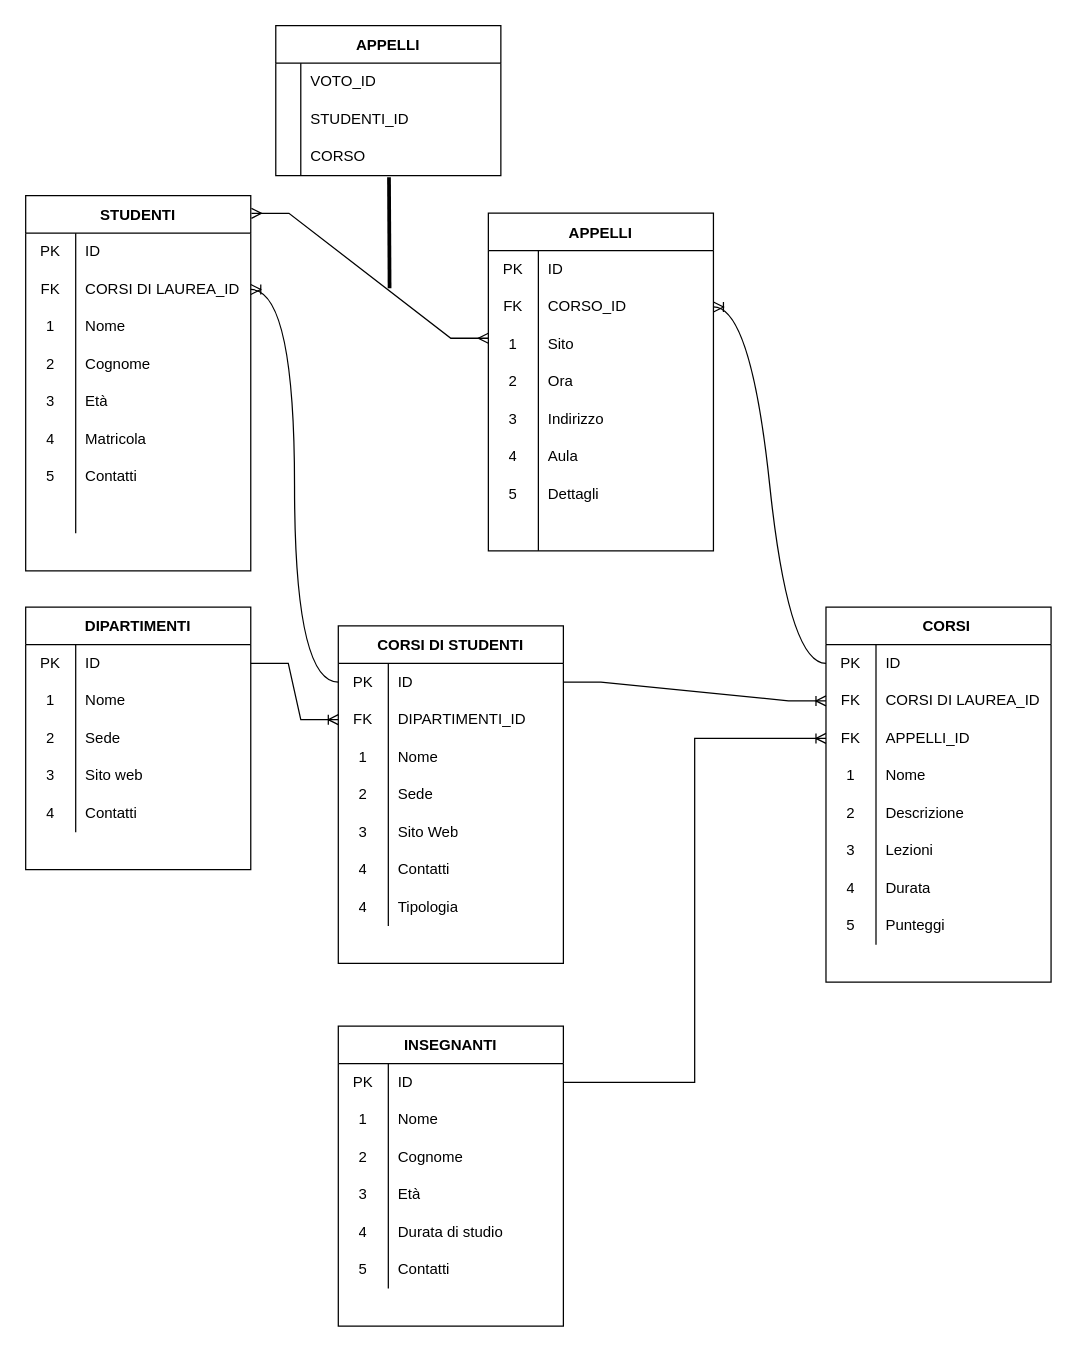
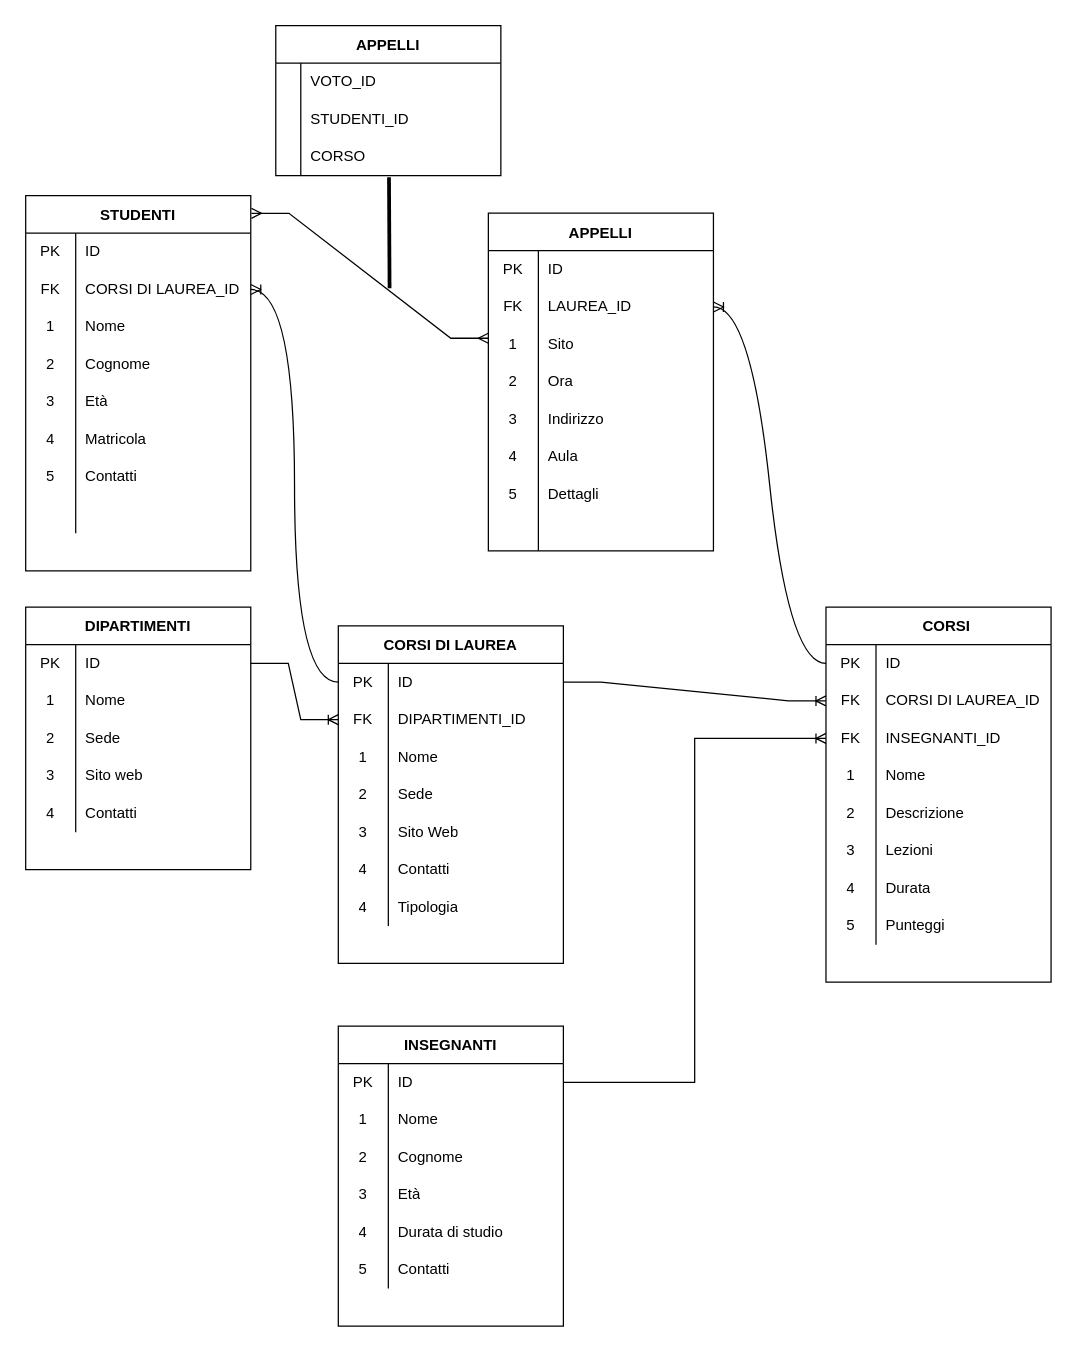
- <mxCell id="119" value="CORSO_ID" style="shape=partialRectangle;html=1;whiteSpace=wrap;connectable=0;fillColor=none;top=0;left=0;bottom=0;right=0;align=left;spacingLeft=6;overflow=hidden;" vertex="1" parent="117"><mxGeometry x="40" width="140" height="30" as="geometry"><mxRectangle width="140" height="30" as="alternateBounds" /></mxGeometry></mxCell>
+ <mxCell id="119" value="LAUREA_ID" style="shape=partialRectangle;html=1;whiteSpace=wrap;connectable=0;fillColor=none;top=0;left=0;bottom=0;right=0;align=left;spacingLeft=6;overflow=hidden;" vertex="1" parent="117"><mxGeometry x="40" width="140" height="30" as="geometry"><mxRectangle width="140" height="30" as="alternateBounds" /></mxGeometry></mxCell>
- <mxCell id="18" value="CORSI DI STUDENTI" style="shape=table;startSize=30;container=1;collapsible=0;childLayout=tableLayout;fixedRows=1;rowLines=0;fontStyle=1;" vertex="1" parent="1"><mxGeometry x="270" y="500" width="180" height="270" as="geometry" /></mxCell>
+ <mxCell id="18" value="CORSI DI LAUREA" style="shape=table;startSize=30;container=1;collapsible=0;childLayout=tableLayout;fixedRows=1;rowLines=0;fontStyle=1;" vertex="1" parent="1"><mxGeometry x="270" y="500" width="180" height="270" as="geometry" /></mxCell>
- <mxCell id="50" value="APPELLI_ID" style="shape=partialRectangle;html=1;whiteSpace=wrap;connectable=0;fillColor=none;top=0;left=0;bottom=0;right=0;align=left;spacingLeft=6;overflow=hidden;" vertex="1" parent="48"><mxGeometry x="40" width="140" height="30" as="geometry"><mxRectangle width="140" height="30" as="alternateBounds" /></mxGeometry></mxCell>
+ <mxCell id="50" value="INSEGNANTI_ID" style="shape=partialRectangle;html=1;whiteSpace=wrap;connectable=0;fillColor=none;top=0;left=0;bottom=0;right=0;align=left;spacingLeft=6;overflow=hidden;" vertex="1" parent="48"><mxGeometry x="40" width="140" height="30" as="geometry"><mxRectangle width="140" height="30" as="alternateBounds" /></mxGeometry></mxCell>
